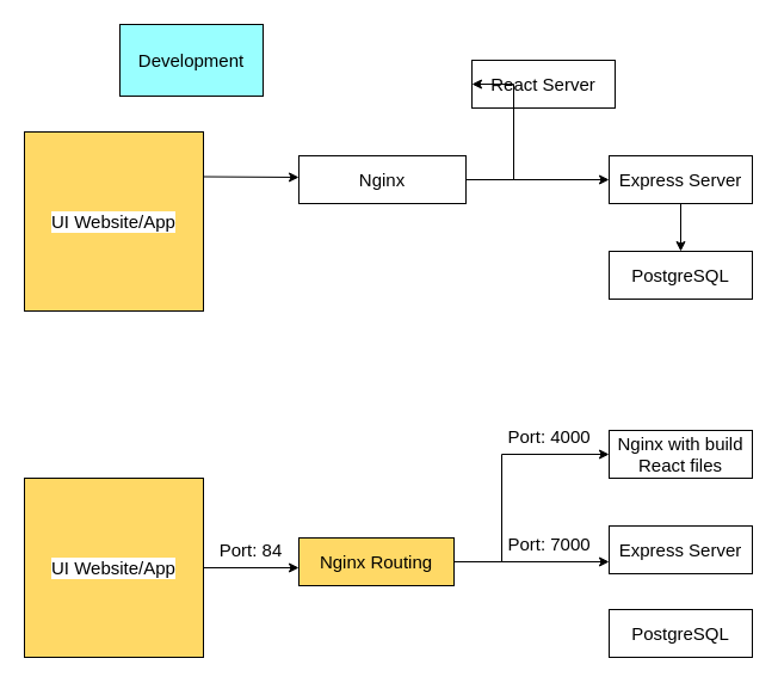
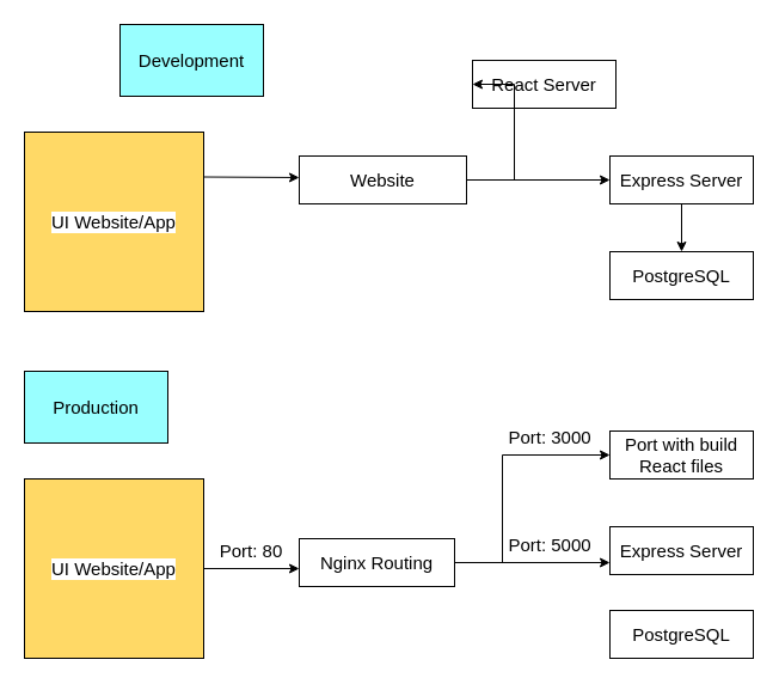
- <mxCell id="4" value="Nginx" style="rounded=0;whiteSpace=wrap;html=1;fontSize=15;" parent="1" vertex="1"><mxGeometry x="250" y="130" width="140" height="40" as="geometry" /></mxCell>
+ <mxCell id="4" value="Website" style="rounded=0;whiteSpace=wrap;html=1;fontSize=15;" parent="1" vertex="1"><mxGeometry x="250" y="130" width="140" height="40" as="geometry" /></mxCell>
+ <mxCell id="12" value="Production" style="rounded=0;whiteSpace=wrap;html=1;fillColor=#99FFFF;fontSize=15;" parent="1" vertex="1"><mxGeometry x="20" y="310" width="120" height="60" as="geometry" /></mxCell>
- <mxCell id="20" value="Port: 4000" style="text;strokeColor=none;align=center;fillColor=none;html=1;verticalAlign=middle;whiteSpace=wrap;rounded=0;fontSize=15;" parent="1" vertex="1"><mxGeometry x="410" y="350" width="100" height="30" as="geometry" /></mxCell>
+ <mxCell id="20" value="Port: 3000" style="text;strokeColor=none;align=center;fillColor=none;html=1;verticalAlign=middle;whiteSpace=wrap;rounded=0;fontSize=15;" parent="1" vertex="1"><mxGeometry x="410" y="350" width="100" height="30" as="geometry" /></mxCell>
- <mxCell id="15" value="Nginx with build React files" style="rounded=0;whiteSpace=wrap;html=1;fontSize=15;" parent="1" vertex="1"><mxGeometry x="510" y="360" width="120" height="40" as="geometry" /></mxCell>
+ <mxCell id="15" value="Port with build React files" style="rounded=0;whiteSpace=wrap;html=1;fontSize=15;" parent="1" vertex="1"><mxGeometry x="510" y="360" width="120" height="40" as="geometry" /></mxCell>
- <mxCell id="21" value="Port: 7000" style="text;strokeColor=none;align=center;fillColor=none;html=1;verticalAlign=middle;whiteSpace=wrap;rounded=0;fontSize=15;" parent="1" vertex="1"><mxGeometry x="410" y="440" width="100" height="30" as="geometry" /></mxCell>
+ <mxCell id="21" value="Port: 5000" style="text;strokeColor=none;align=center;fillColor=none;html=1;verticalAlign=middle;whiteSpace=wrap;rounded=0;fontSize=15;" parent="1" vertex="1"><mxGeometry x="410" y="440" width="100" height="30" as="geometry" /></mxCell>
- <mxCell id="23" value="Port: 84" style="text;strokeColor=none;align=center;fillColor=none;html=1;verticalAlign=middle;whiteSpace=wrap;rounded=0;fontSize=15;" parent="1" vertex="1"><mxGeometry x="160" y="445" width="100" height="30" as="geometry" /></mxCell>
+ <mxCell id="23" value="Port: 80" style="text;strokeColor=none;align=center;fillColor=none;html=1;verticalAlign=middle;whiteSpace=wrap;rounded=0;fontSize=15;" parent="1" vertex="1"><mxGeometry x="160" y="445" width="100" height="30" as="geometry" /></mxCell>
- <mxCell id="14" value="Nginx Routing" style="rounded=0;whiteSpace=wrap;html=1;fontSize=15;fillColor=#ffd966;" parent="1" vertex="1"><mxGeometry x="250" y="450" width="130" height="40" as="geometry" /></mxCell>
+ <mxCell id="14" value="Nginx Routing" style="rounded=0;whiteSpace=wrap;html=1;fontSize=15;" parent="1" vertex="1"><mxGeometry x="250" y="450" width="130" height="40" as="geometry" /></mxCell>
